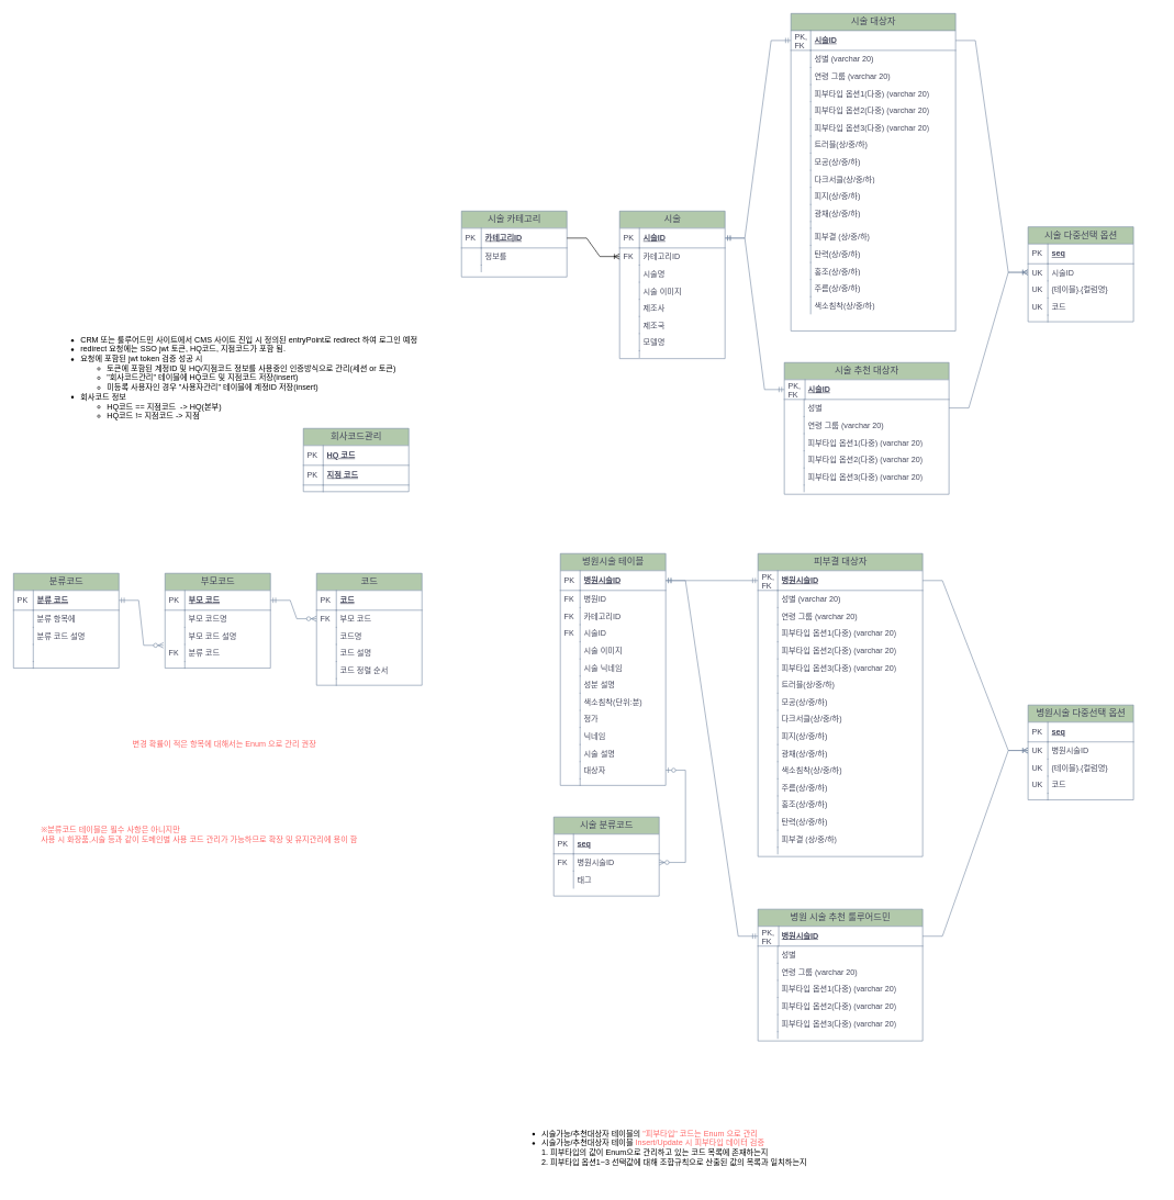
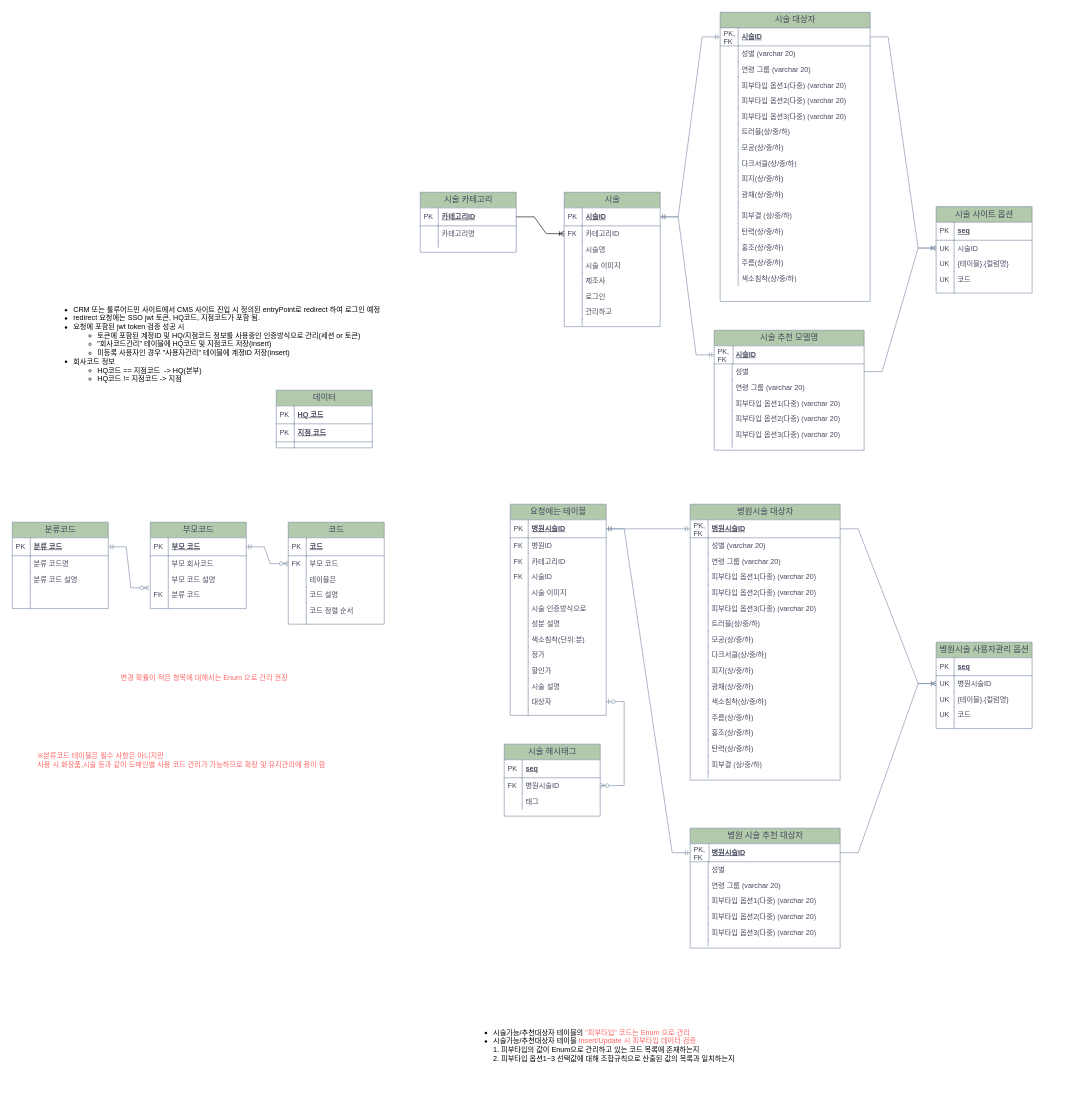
- <mxCell id="228" value="시술 다중선택 옵션" style="swimlane;html=1;fontStyle=0;childLayout=stackLayout;horizontal=1;startSize=26;fillColor=#B2C9AB;horizontalStack=0;resizeParent=1;resizeLast=0;collapsible=1;marginBottom=0;swimlaneFillColor=#ffffff;align=center;rounded=0;shadow=0;comic=0;labelBackgroundColor=none;strokeWidth=1;fontFamily=Verdana;fontSize=14;strokeColor=#788AA3;fontColor=#46495D;" vertex="1" parent="1"><mxGeometry x="1560" y="344" width="160" height="144" as="geometry" /></mxCell>
+ <mxCell id="228" value="시술 사이트 옵션" style="swimlane;html=1;fontStyle=0;childLayout=stackLayout;horizontal=1;startSize=26;fillColor=#B2C9AB;horizontalStack=0;resizeParent=1;resizeLast=0;collapsible=1;marginBottom=0;swimlaneFillColor=#ffffff;align=center;rounded=0;shadow=0;comic=0;labelBackgroundColor=none;strokeWidth=1;fontFamily=Verdana;fontSize=14;strokeColor=#788AA3;fontColor=#46495D;" vertex="1" parent="1"><mxGeometry x="1560" y="344" width="160" height="144" as="geometry" /></mxCell>
- <mxCell id="131" value="정보를" style="shape=partialRectangle;top=0;left=0;right=0;bottom=0;html=1;align=left;verticalAlign=top;fillColor=none;spacingLeft=34;spacingRight=4;whiteSpace=wrap;overflow=hidden;rotatable=0;points=[[0,0.5],[1,0.5]];portConstraint=eastwest;dropTarget=0;labelBackgroundColor=none;strokeColor=#788AA3;fontColor=#46495D;" parent="128" vertex="1"><mxGeometry y="56" width="160" height="26" as="geometry" /></mxCell>
+ <mxCell id="131" value="카테고리명" style="shape=partialRectangle;top=0;left=0;right=0;bottom=0;html=1;align=left;verticalAlign=top;fillColor=none;spacingLeft=34;spacingRight=4;whiteSpace=wrap;overflow=hidden;rotatable=0;points=[[0,0.5],[1,0.5]];portConstraint=eastwest;dropTarget=0;labelBackgroundColor=none;strokeColor=#788AA3;fontColor=#46495D;" parent="128" vertex="1"><mxGeometry y="56" width="160" height="26" as="geometry" /></mxCell>
- <mxCell id="146" value="제조국" style="shape=partialRectangle;top=0;left=0;right=0;bottom=0;html=1;align=left;verticalAlign=top;fillColor=none;spacingLeft=34;spacingRight=4;whiteSpace=wrap;overflow=hidden;rotatable=0;points=[[0,0.5],[1,0.5]];portConstraint=eastwest;dropTarget=0;labelBackgroundColor=none;strokeColor=#788AA3;fontColor=#46495D;" vertex="1" parent="135"><mxGeometry y="160" width="160" height="26" as="geometry" /></mxCell>
+ <mxCell id="146" value="로그인" style="shape=partialRectangle;top=0;left=0;right=0;bottom=0;html=1;align=left;verticalAlign=top;fillColor=none;spacingLeft=34;spacingRight=4;whiteSpace=wrap;overflow=hidden;rotatable=0;points=[[0,0.5],[1,0.5]];portConstraint=eastwest;dropTarget=0;labelBackgroundColor=none;strokeColor=#788AA3;fontColor=#46495D;" vertex="1" parent="135"><mxGeometry y="160" width="160" height="26" as="geometry" /></mxCell>
- <mxCell id="148" value="모델명" style="shape=partialRectangle;top=0;left=0;right=0;bottom=0;html=1;align=left;verticalAlign=top;fillColor=none;spacingLeft=34;spacingRight=4;whiteSpace=wrap;overflow=hidden;rotatable=0;points=[[0,0.5],[1,0.5]];portConstraint=eastwest;dropTarget=0;labelBackgroundColor=none;strokeColor=#788AA3;fontColor=#46495D;" vertex="1" parent="135"><mxGeometry y="186" width="160" height="26" as="geometry" /></mxCell>
+ <mxCell id="148" value="관리하고" style="shape=partialRectangle;top=0;left=0;right=0;bottom=0;html=1;align=left;verticalAlign=top;fillColor=none;spacingLeft=34;spacingRight=4;whiteSpace=wrap;overflow=hidden;rotatable=0;points=[[0,0.5],[1,0.5]];portConstraint=eastwest;dropTarget=0;labelBackgroundColor=none;strokeColor=#788AA3;fontColor=#46495D;" vertex="1" parent="135"><mxGeometry y="186" width="160" height="26" as="geometry" /></mxCell>
- <mxCell id="198" value="시술 추천 대상자" style="swimlane;html=1;fontStyle=0;childLayout=stackLayout;horizontal=1;startSize=26;fillColor=#B2C9AB;horizontalStack=0;resizeParent=1;resizeLast=0;collapsible=1;marginBottom=0;swimlaneFillColor=#ffffff;align=center;rounded=0;shadow=0;comic=0;labelBackgroundColor=none;strokeWidth=1;fontFamily=Verdana;fontSize=14;strokeColor=#788AA3;fontColor=#46495D;" vertex="1" parent="1"><mxGeometry x="1190" y="550" width="250" height="200" as="geometry" /></mxCell>
+ <mxCell id="198" value="시술 추천 모델명" style="swimlane;html=1;fontStyle=0;childLayout=stackLayout;horizontal=1;startSize=26;fillColor=#B2C9AB;horizontalStack=0;resizeParent=1;resizeLast=0;collapsible=1;marginBottom=0;swimlaneFillColor=#ffffff;align=center;rounded=0;shadow=0;comic=0;labelBackgroundColor=none;strokeWidth=1;fontFamily=Verdana;fontSize=14;strokeColor=#788AA3;fontColor=#46495D;" vertex="1" parent="1"><mxGeometry x="1190" y="550" width="250" height="200" as="geometry" /></mxCell>
- <mxCell id="153" value="회사코드관리" style="swimlane;html=1;fontStyle=0;childLayout=stackLayout;horizontal=1;startSize=26;fillColor=#B2C9AB;horizontalStack=0;resizeParent=1;resizeLast=0;collapsible=1;marginBottom=0;swimlaneFillColor=#ffffff;align=center;rounded=0;shadow=0;comic=0;labelBackgroundColor=none;strokeWidth=1;fontFamily=Verdana;fontSize=14;strokeColor=#788AA3;fontColor=#46495D;" parent="1" vertex="1"><mxGeometry x="460" y="650" width="160" height="96" as="geometry" /></mxCell>
+ <mxCell id="153" value="데이터" style="swimlane;html=1;fontStyle=0;childLayout=stackLayout;horizontal=1;startSize=26;fillColor=#B2C9AB;horizontalStack=0;resizeParent=1;resizeLast=0;collapsible=1;marginBottom=0;swimlaneFillColor=#ffffff;align=center;rounded=0;shadow=0;comic=0;labelBackgroundColor=none;strokeWidth=1;fontFamily=Verdana;fontSize=14;strokeColor=#788AA3;fontColor=#46495D;" parent="1" vertex="1"><mxGeometry x="460" y="650" width="160" height="96" as="geometry" /></mxCell>
- <mxCell id="52" value="병원시술 테이블" style="swimlane;html=1;fontStyle=0;childLayout=stackLayout;horizontal=1;startSize=26;fillColor=#B2C9AB;horizontalStack=0;resizeParent=1;resizeLast=0;collapsible=1;marginBottom=0;swimlaneFillColor=#ffffff;align=center;rounded=0;shadow=0;comic=0;labelBackgroundColor=none;strokeWidth=1;fontFamily=Verdana;fontSize=14;strokeColor=#788AA3;fontColor=#46495D;" parent="1" vertex="1"><mxGeometry x="850" y="840" width="160" height="352" as="geometry" /></mxCell>
+ <mxCell id="52" value="요청에는 테이블" style="swimlane;html=1;fontStyle=0;childLayout=stackLayout;horizontal=1;startSize=26;fillColor=#B2C9AB;horizontalStack=0;resizeParent=1;resizeLast=0;collapsible=1;marginBottom=0;swimlaneFillColor=#ffffff;align=center;rounded=0;shadow=0;comic=0;labelBackgroundColor=none;strokeWidth=1;fontFamily=Verdana;fontSize=14;strokeColor=#788AA3;fontColor=#46495D;" parent="1" vertex="1"><mxGeometry x="850" y="840" width="160" height="352" as="geometry" /></mxCell>
- <mxCell id="2" value="피부결 대상자" style="swimlane;html=1;fontStyle=0;childLayout=stackLayout;horizontal=1;startSize=26;fillColor=#B2C9AB;horizontalStack=0;resizeParent=1;resizeLast=0;collapsible=1;marginBottom=0;swimlaneFillColor=#ffffff;align=center;rounded=0;shadow=0;comic=0;labelBackgroundColor=none;strokeWidth=1;fontFamily=Verdana;fontSize=14;strokeColor=#788AA3;fontColor=#46495D;" parent="1" vertex="1"><mxGeometry x="1150" y="840" width="250" height="460" as="geometry" /></mxCell>
+ <mxCell id="2" value="병원시술 대상자" style="swimlane;html=1;fontStyle=0;childLayout=stackLayout;horizontal=1;startSize=26;fillColor=#B2C9AB;horizontalStack=0;resizeParent=1;resizeLast=0;collapsible=1;marginBottom=0;swimlaneFillColor=#ffffff;align=center;rounded=0;shadow=0;comic=0;labelBackgroundColor=none;strokeWidth=1;fontFamily=Verdana;fontSize=14;strokeColor=#788AA3;fontColor=#46495D;" parent="1" vertex="1"><mxGeometry x="1150" y="840" width="250" height="460" as="geometry" /></mxCell>
- <mxCell id="118" value="분류 항목에" style="shape=partialRectangle;top=0;left=0;right=0;bottom=0;html=1;align=left;verticalAlign=top;fillColor=none;spacingLeft=34;spacingRight=4;whiteSpace=wrap;overflow=hidden;rotatable=0;points=[[0,0.5],[1,0.5]];portConstraint=eastwest;dropTarget=0;labelBackgroundColor=none;strokeColor=#788AA3;fontColor=#46495D;" parent="115" vertex="1"><mxGeometry y="56" width="160" height="26" as="geometry" /></mxCell>
+ <mxCell id="118" value="분류 코드명" style="shape=partialRectangle;top=0;left=0;right=0;bottom=0;html=1;align=left;verticalAlign=top;fillColor=none;spacingLeft=34;spacingRight=4;whiteSpace=wrap;overflow=hidden;rotatable=0;points=[[0,0.5],[1,0.5]];portConstraint=eastwest;dropTarget=0;labelBackgroundColor=none;strokeColor=#788AA3;fontColor=#46495D;" parent="115" vertex="1"><mxGeometry y="56" width="160" height="26" as="geometry" /></mxCell>
- <mxCell id="92" value="부모 코드명" style="shape=partialRectangle;top=0;left=0;right=0;bottom=0;html=1;align=left;verticalAlign=top;fillColor=none;spacingLeft=34;spacingRight=4;whiteSpace=wrap;overflow=hidden;rotatable=0;points=[[0,0.5],[1,0.5]];portConstraint=eastwest;dropTarget=0;labelBackgroundColor=none;strokeColor=#788AA3;fontColor=#46495D;" parent="89" vertex="1"><mxGeometry y="56" width="160" height="26" as="geometry" /></mxCell>
+ <mxCell id="92" value="부모 회사코드" style="shape=partialRectangle;top=0;left=0;right=0;bottom=0;html=1;align=left;verticalAlign=top;fillColor=none;spacingLeft=34;spacingRight=4;whiteSpace=wrap;overflow=hidden;rotatable=0;points=[[0,0.5],[1,0.5]];portConstraint=eastwest;dropTarget=0;labelBackgroundColor=none;strokeColor=#788AA3;fontColor=#46495D;" parent="89" vertex="1"><mxGeometry y="56" width="160" height="26" as="geometry" /></mxCell>
- <mxCell id="105" value="코드명" style="shape=partialRectangle;top=0;left=0;right=0;bottom=0;html=1;align=left;verticalAlign=top;fillColor=none;spacingLeft=34;spacingRight=4;whiteSpace=wrap;overflow=hidden;rotatable=0;points=[[0,0.5],[1,0.5]];portConstraint=eastwest;dropTarget=0;labelBackgroundColor=none;strokeColor=#788AA3;fontColor=#46495D;" parent="100" vertex="1"><mxGeometry y="82" width="160" height="26" as="geometry" /></mxCell>
+ <mxCell id="105" value="테이블은" style="shape=partialRectangle;top=0;left=0;right=0;bottom=0;html=1;align=left;verticalAlign=top;fillColor=none;spacingLeft=34;spacingRight=4;whiteSpace=wrap;overflow=hidden;rotatable=0;points=[[0,0.5],[1,0.5]];portConstraint=eastwest;dropTarget=0;labelBackgroundColor=none;strokeColor=#788AA3;fontColor=#46495D;" parent="100" vertex="1"><mxGeometry y="82" width="160" height="26" as="geometry" /></mxCell>
- <mxCell id="63" value="시술 닉네임" style="shape=partialRectangle;top=0;left=0;right=0;bottom=0;html=1;align=left;verticalAlign=top;fillColor=none;spacingLeft=34;spacingRight=4;whiteSpace=wrap;overflow=hidden;rotatable=0;points=[[0,0.5],[1,0.5]];portConstraint=eastwest;dropTarget=0;labelBackgroundColor=none;strokeColor=#788AA3;fontColor=#46495D;" parent="52" vertex="1"><mxGeometry y="160" width="160" height="26" as="geometry" /></mxCell>
+ <mxCell id="63" value="시술 인증방식으로" style="shape=partialRectangle;top=0;left=0;right=0;bottom=0;html=1;align=left;verticalAlign=top;fillColor=none;spacingLeft=34;spacingRight=4;whiteSpace=wrap;overflow=hidden;rotatable=0;points=[[0,0.5],[1,0.5]];portConstraint=eastwest;dropTarget=0;labelBackgroundColor=none;strokeColor=#788AA3;fontColor=#46495D;" parent="52" vertex="1"><mxGeometry y="160" width="160" height="26" as="geometry" /></mxCell>
- <mxCell id="217" value="병원시술 다중선택 옵션" style="swimlane;html=1;fontStyle=0;childLayout=stackLayout;horizontal=1;startSize=26;fillColor=#B2C9AB;horizontalStack=0;resizeParent=1;resizeLast=0;collapsible=1;marginBottom=0;swimlaneFillColor=#ffffff;align=center;rounded=0;shadow=0;comic=0;labelBackgroundColor=none;strokeWidth=1;fontFamily=Verdana;fontSize=14;strokeColor=#788AA3;fontColor=#46495D;" vertex="1" parent="1"><mxGeometry x="1560" y="1070" width="160" height="144" as="geometry" /></mxCell>
+ <mxCell id="217" value="병원시술 사용자관리 옵션" style="swimlane;html=1;fontStyle=0;childLayout=stackLayout;horizontal=1;startSize=26;fillColor=#B2C9AB;horizontalStack=0;resizeParent=1;resizeLast=0;collapsible=1;marginBottom=0;swimlaneFillColor=#ffffff;align=center;rounded=0;shadow=0;comic=0;labelBackgroundColor=none;strokeWidth=1;fontFamily=Verdana;fontSize=14;strokeColor=#788AA3;fontColor=#46495D;" vertex="1" parent="1"><mxGeometry x="1560" y="1070" width="160" height="144" as="geometry" /></mxCell>
- <mxCell id="71" value="닉네임" style="shape=partialRectangle;top=0;left=0;right=0;bottom=0;html=1;align=left;verticalAlign=top;fillColor=none;spacingLeft=34;spacingRight=4;whiteSpace=wrap;overflow=hidden;rotatable=0;points=[[0,0.5],[1,0.5]];portConstraint=eastwest;dropTarget=0;labelBackgroundColor=none;strokeColor=#788AA3;fontColor=#46495D;" parent="52" vertex="1"><mxGeometry y="264" width="160" height="26" as="geometry" /></mxCell>
+ <mxCell id="71" value="할인가" style="shape=partialRectangle;top=0;left=0;right=0;bottom=0;html=1;align=left;verticalAlign=top;fillColor=none;spacingLeft=34;spacingRight=4;whiteSpace=wrap;overflow=hidden;rotatable=0;points=[[0,0.5],[1,0.5]];portConstraint=eastwest;dropTarget=0;labelBackgroundColor=none;strokeColor=#788AA3;fontColor=#46495D;" parent="52" vertex="1"><mxGeometry y="264" width="160" height="26" as="geometry" /></mxCell>
- <mxCell id="81" value="시술 분류코드" style="swimlane;html=1;fontStyle=0;childLayout=stackLayout;horizontal=1;startSize=26;fillColor=#B2C9AB;horizontalStack=0;resizeParent=1;resizeLast=0;collapsible=1;marginBottom=0;swimlaneFillColor=#ffffff;align=center;rounded=0;shadow=0;comic=0;labelBackgroundColor=none;strokeWidth=1;fontFamily=Verdana;fontSize=14;strokeColor=#788AA3;fontColor=#46495D;" parent="1" vertex="1"><mxGeometry x="840" y="1240" width="160" height="120" as="geometry" /></mxCell>
+ <mxCell id="81" value="시술 해시태그" style="swimlane;html=1;fontStyle=0;childLayout=stackLayout;horizontal=1;startSize=26;fillColor=#B2C9AB;horizontalStack=0;resizeParent=1;resizeLast=0;collapsible=1;marginBottom=0;swimlaneFillColor=#ffffff;align=center;rounded=0;shadow=0;comic=0;labelBackgroundColor=none;strokeWidth=1;fontFamily=Verdana;fontSize=14;strokeColor=#788AA3;fontColor=#46495D;" parent="1" vertex="1"><mxGeometry x="840" y="1240" width="160" height="120" as="geometry" /></mxCell>
- <mxCell id="37" value="병원 시술 추천 룰루어드민" style="swimlane;html=1;fontStyle=0;childLayout=stackLayout;horizontal=1;startSize=26;fillColor=#B2C9AB;horizontalStack=0;resizeParent=1;resizeLast=0;collapsible=1;marginBottom=0;swimlaneFillColor=#ffffff;align=center;rounded=0;shadow=0;comic=0;labelBackgroundColor=none;strokeWidth=1;fontFamily=Verdana;fontSize=14;strokeColor=#788AA3;fontColor=#46495D;" parent="1" vertex="1"><mxGeometry x="1150" y="1380" width="250" height="200" as="geometry" /></mxCell>
+ <mxCell id="37" value="병원 시술 추천 대상자" style="swimlane;html=1;fontStyle=0;childLayout=stackLayout;horizontal=1;startSize=26;fillColor=#B2C9AB;horizontalStack=0;resizeParent=1;resizeLast=0;collapsible=1;marginBottom=0;swimlaneFillColor=#ffffff;align=center;rounded=0;shadow=0;comic=0;labelBackgroundColor=none;strokeWidth=1;fontFamily=Verdana;fontSize=14;strokeColor=#788AA3;fontColor=#46495D;" parent="1" vertex="1"><mxGeometry x="1150" y="1380" width="250" height="200" as="geometry" /></mxCell>
